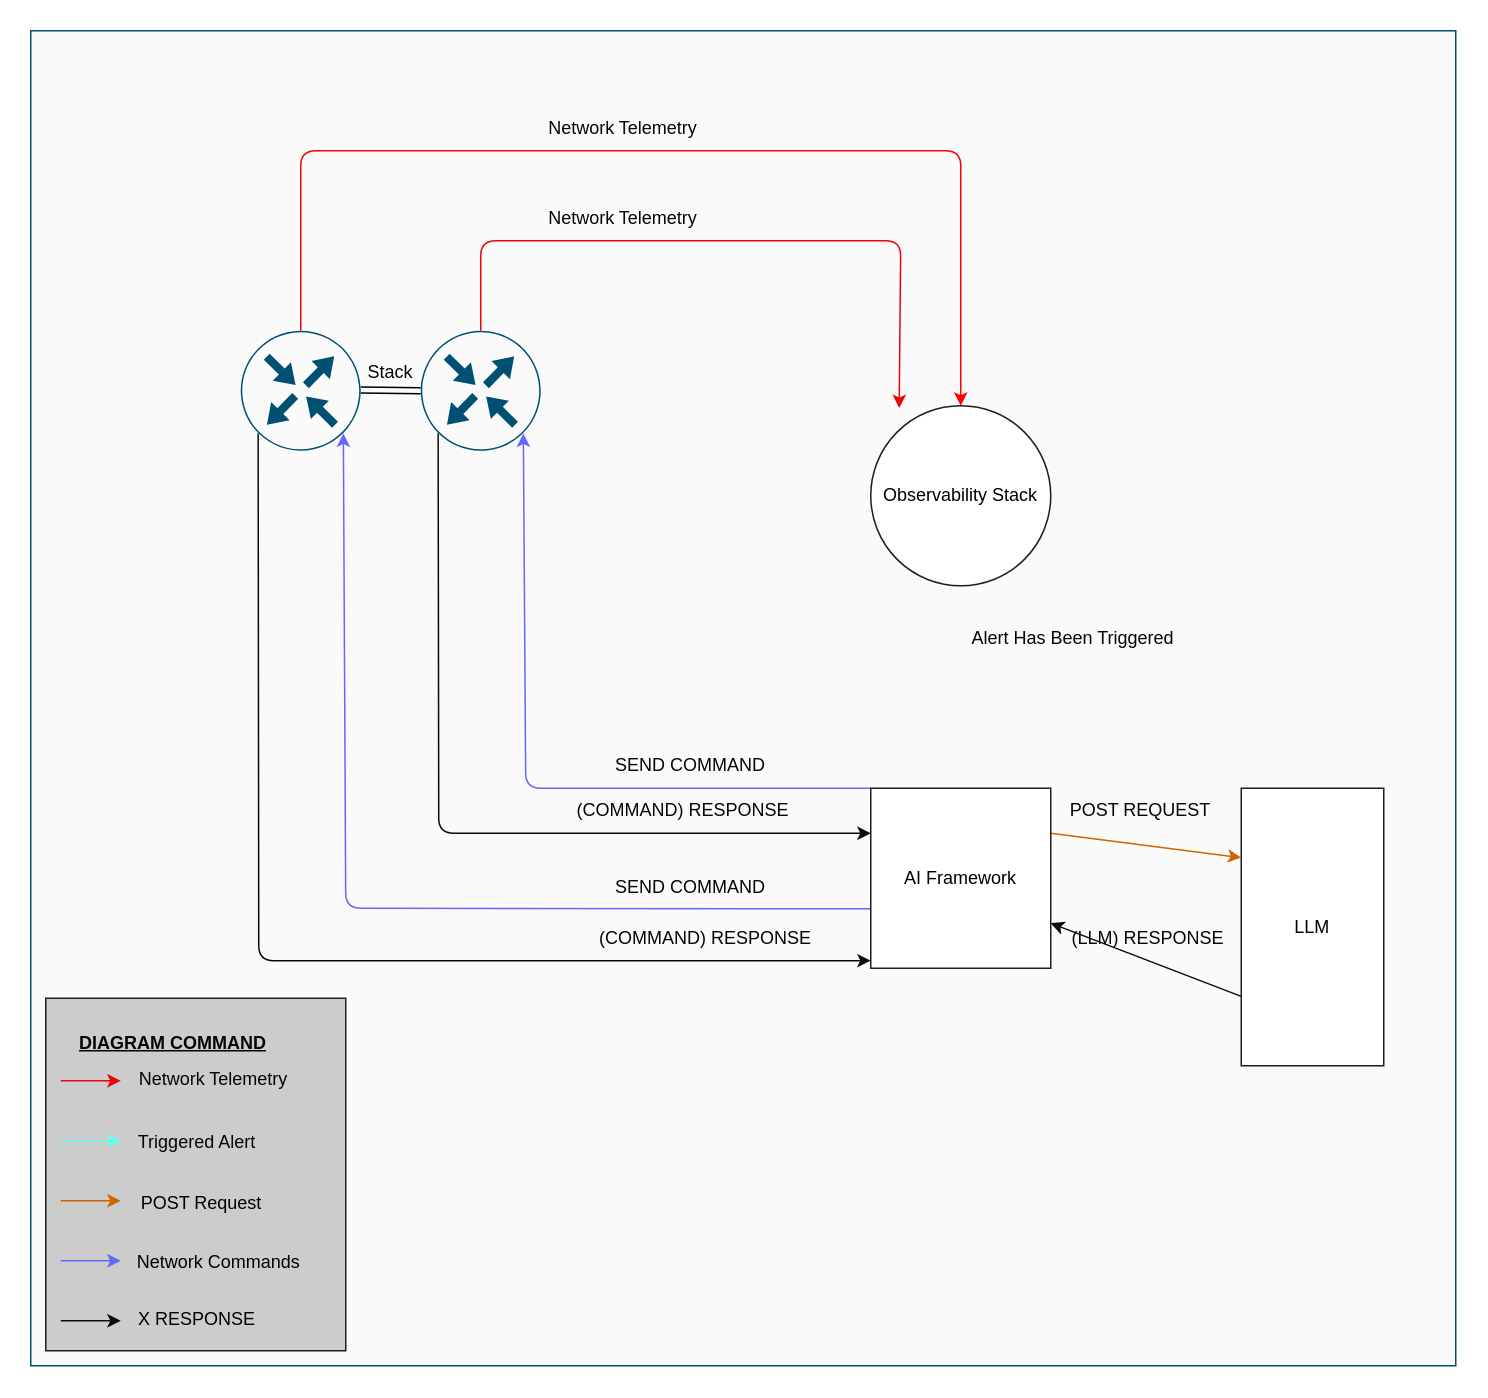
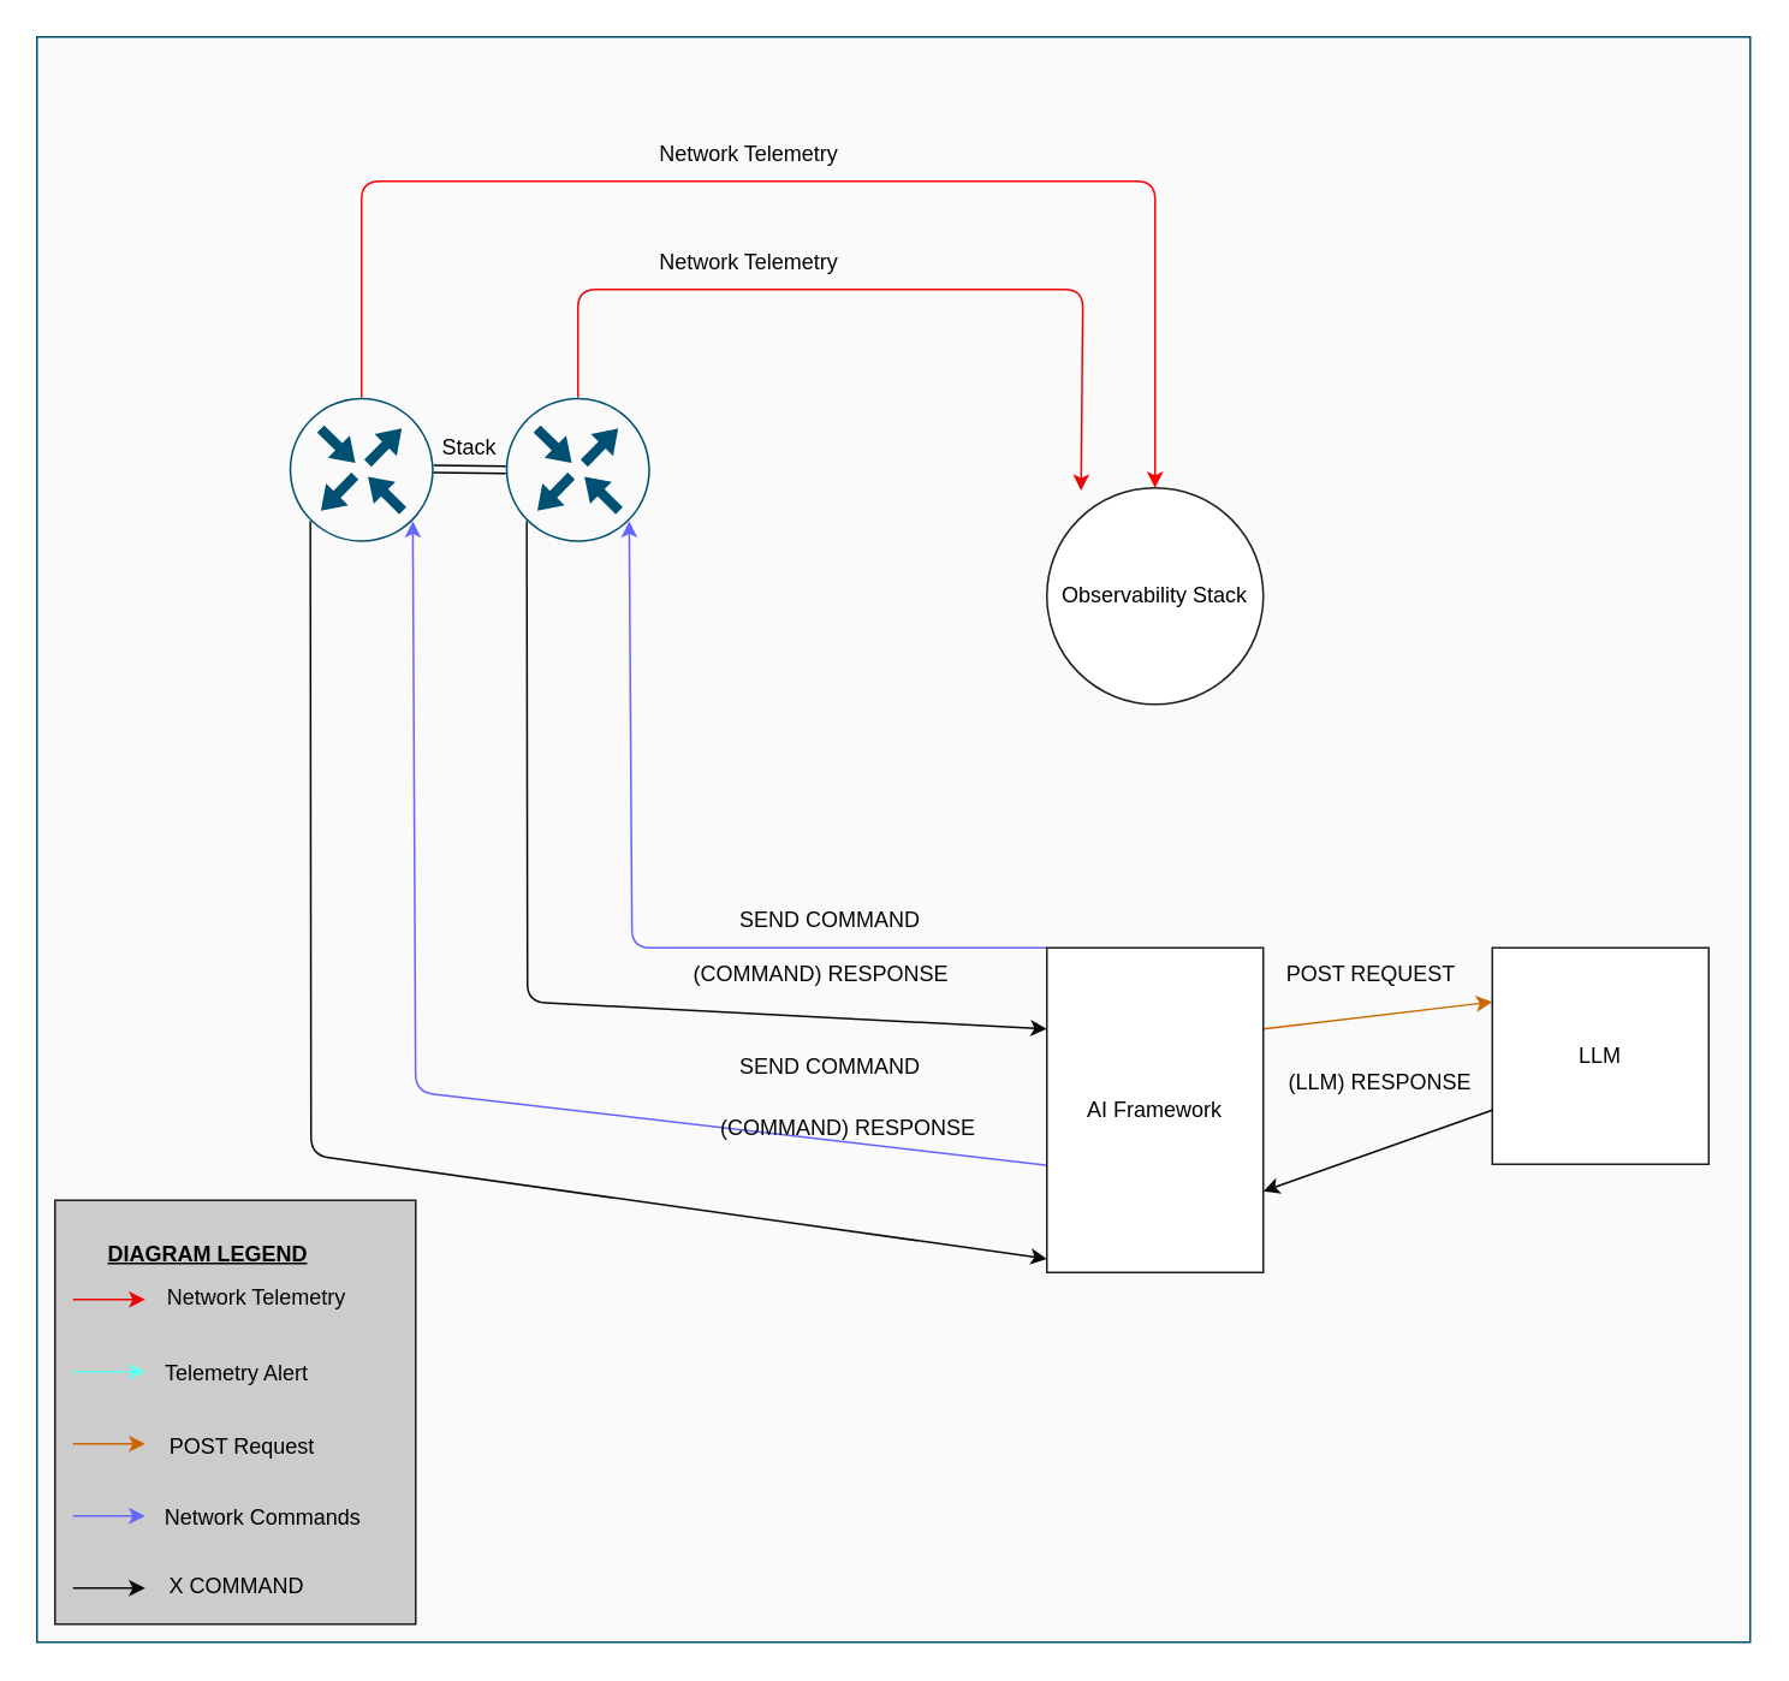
- <mxCell id="28" value="Alert Has Been Triggered" style="text;html=1;strokeColor=none;fillColor=none;align=center;verticalAlign=middle;whiteSpace=wrap;rounded=0;fontColor=#050505;" vertex="1" parent="1"><mxGeometry x="640" y="410" width="150" height="30" as="geometry" /></mxCell>
- <mxCell id="14" value="AI &lt;font color=&quot;#000000&quot;&gt;Framework&lt;/font&gt;" style="whiteSpace=wrap;html=1;aspect=fixed;strokeColor=#1F1F1F;fillColor=#FFFFFF;" vertex="1" parent="1"><mxGeometry x="580" y="525" width="120" height="120" as="geometry" /></mxCell>
+ <mxCell id="14" value="AI &lt;font color=&quot;#000000&quot;&gt;Framework&lt;/font&gt;" style="whiteSpace=wrap;html=1;aspect=fixed;strokeColor=#1F1F1F;fillColor=#FFFFFF;" vertex="1" parent="1"><mxGeometry x="580" y="525" width="120" height="180" as="geometry" /></mxCell>
- <mxCell id="16" value="&lt;font color=&quot;#000000&quot;&gt;LLM&lt;/font&gt;" style="whiteSpace=wrap;html=1;aspect=fixed;strokeColor=#1F1F1F;fillColor=#FFFFFF;" vertex="1" parent="1"><mxGeometry x="827" y="525" width="95" height="185" as="geometry" /></mxCell>
+ <mxCell id="16" value="&lt;font color=&quot;#000000&quot;&gt;LLM&lt;/font&gt;" style="whiteSpace=wrap;html=1;aspect=fixed;strokeColor=#1F1F1F;fillColor=#FFFFFF;" vertex="1" parent="1"><mxGeometry x="827" y="525" width="120" height="120" as="geometry" /></mxCell>
- <mxCell id="30" value="(LLM) RESPONSE" style="text;html=1;strokeColor=none;fillColor=none;align=center;verticalAlign=middle;whiteSpace=wrap;rounded=0;fontColor=#050505;" vertex="1" parent="1"><mxGeometry x="710" y="610" width="110" height="30" as="geometry" /></mxCell>
+ <mxCell id="30" value="(LLM) RESPONSE" style="text;html=1;strokeColor=none;fillColor=none;align=center;verticalAlign=middle;whiteSpace=wrap;rounded=0;fontColor=#050505;" vertex="1" parent="1"><mxGeometry x="710" y="585" width="110" height="30" as="geometry" /></mxCell>
- <mxCell id="17" value="&lt;u&gt;&lt;b&gt;DIAGRAM COMMAND&lt;/b&gt;&lt;/u&gt;" style="text;html=1;strokeColor=none;fillColor=none;align=center;verticalAlign=middle;whiteSpace=wrap;rounded=0;fontColor=#050505;" vertex="1" parent="1"><mxGeometry x="20" y="680" width="190" height="30" as="geometry" /></mxCell>
+ <mxCell id="17" value="&lt;u&gt;&lt;b&gt;DIAGRAM LEGEND&lt;/b&gt;&lt;/u&gt;" style="text;html=1;strokeColor=none;fillColor=none;align=center;verticalAlign=middle;whiteSpace=wrap;rounded=0;fontColor=#050505;" vertex="1" parent="1"><mxGeometry x="20" y="680" width="190" height="30" as="geometry" /></mxCell>
- <mxCell id="23" value="Triggered Alert" style="text;html=1;strokeColor=none;fillColor=none;align=center;verticalAlign=middle;whiteSpace=wrap;rounded=0;fontColor=#050505;" vertex="1" parent="1"><mxGeometry x="76" y="746" width="110" height="30" as="geometry" /></mxCell>
+ <mxCell id="23" value="Telemetry Alert" style="text;html=1;strokeColor=none;fillColor=none;align=center;verticalAlign=middle;whiteSpace=wrap;rounded=0;fontColor=#050505;" vertex="1" parent="1"><mxGeometry x="76" y="746" width="110" height="30" as="geometry" /></mxCell>
- <mxCell id="38" value="X RESPONSE" style="text;html=1;strokeColor=none;fillColor=none;align=center;verticalAlign=middle;whiteSpace=wrap;rounded=0;fontColor=#000000;" vertex="1" parent="1"><mxGeometry x="68" y="864" width="126" height="30" as="geometry" /></mxCell>
+ <mxCell id="38" value="X COMMAND" style="text;html=1;strokeColor=none;fillColor=none;align=center;verticalAlign=middle;whiteSpace=wrap;rounded=0;fontColor=#000000;" vertex="1" parent="1"><mxGeometry x="68" y="864" width="126" height="30" as="geometry" /></mxCell>
